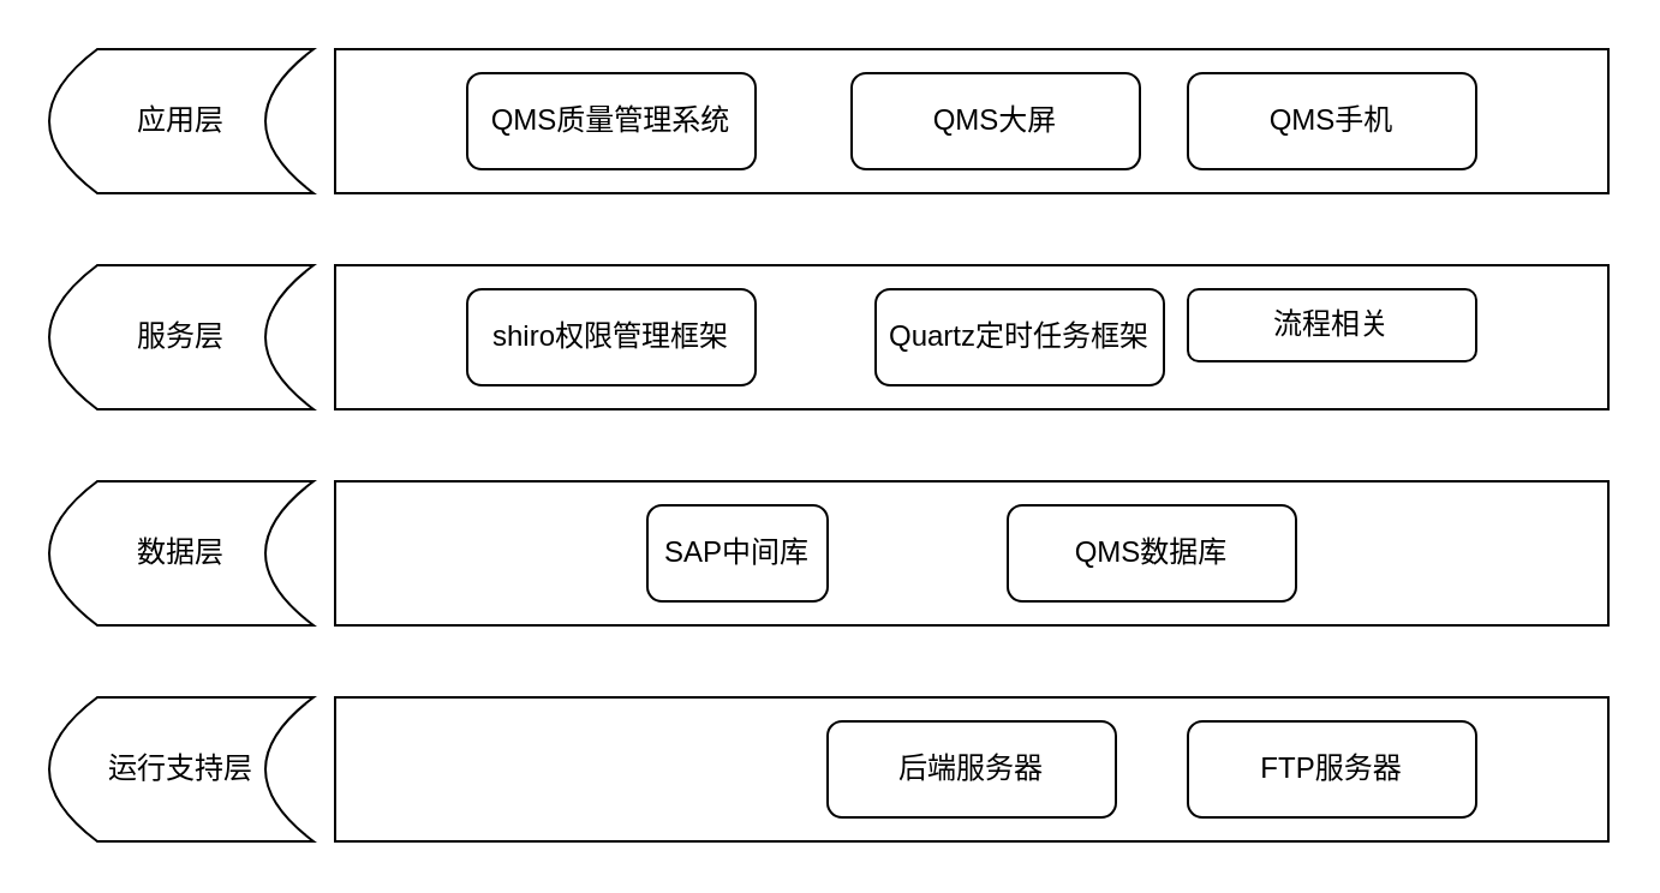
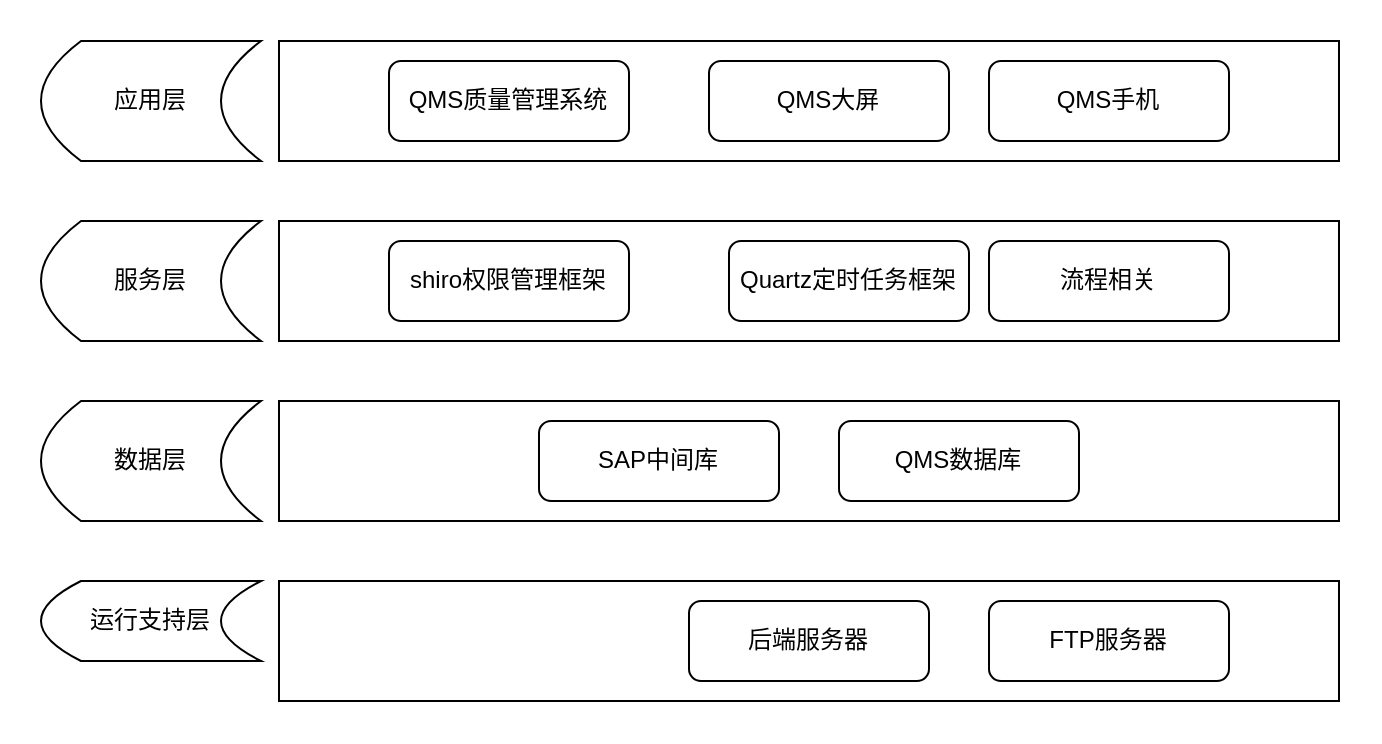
- <mxCell id="15" value="流程相关" style="rounded=1;whiteSpace=wrap;html=1;" vertex="1" parent="1"><mxGeometry x="494" y="120" width="120" height="30" as="geometry" /></mxCell>
+ <mxCell id="15" value="流程相关" style="rounded=1;whiteSpace=wrap;html=1;" vertex="1" parent="1"><mxGeometry x="494" y="120" width="120" height="40" as="geometry" /></mxCell>
- <mxCell id="16" value="SAP中间库" style="rounded=1;whiteSpace=wrap;html=1;" vertex="1" parent="1"><mxGeometry x="269" y="210" width="75" height="40" as="geometry" /></mxCell>
+ <mxCell id="16" value="SAP中间库" style="rounded=1;whiteSpace=wrap;html=1;" vertex="1" parent="1"><mxGeometry x="269" y="210" width="120" height="40" as="geometry" /></mxCell>
- <mxCell id="9" value="运行支持层" style="shape=dataStorage;whiteSpace=wrap;html=1;fixedSize=1;" vertex="1" parent="1"><mxGeometry x="20" y="290" width="110" height="60" as="geometry" /></mxCell>
+ <mxCell id="9" value="运行支持层" style="shape=dataStorage;whiteSpace=wrap;html=1;fixedSize=1;" vertex="1" parent="1"><mxGeometry x="20" y="290" width="110" height="40" as="geometry" /></mxCell>
